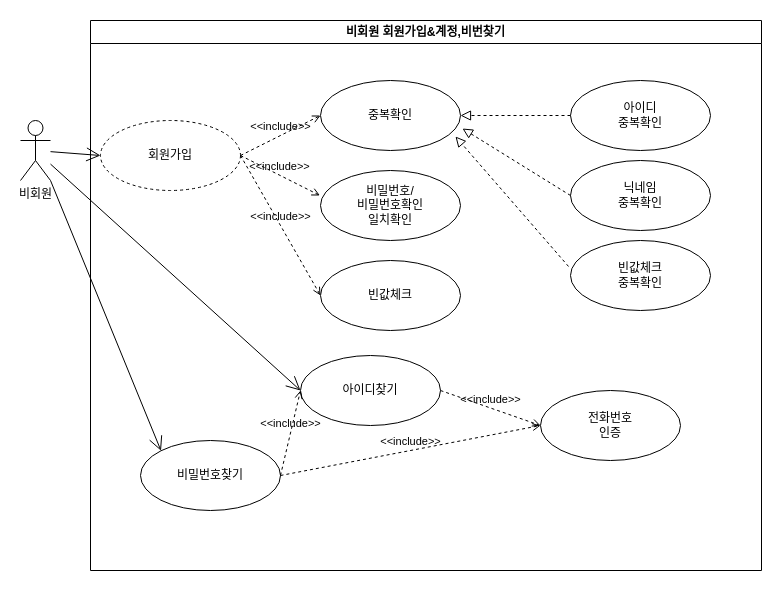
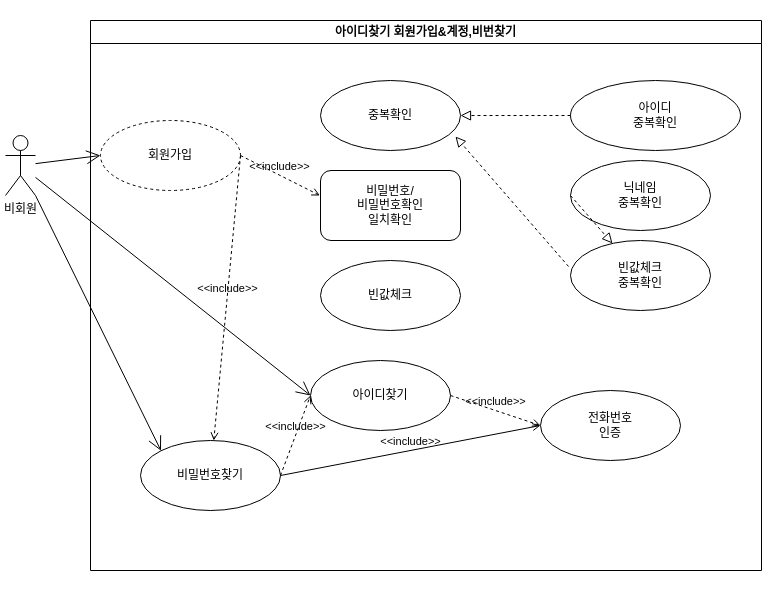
- <mxCell id="3" value="비회원 회원가입&amp;amp;계정,비번찾기" style="swimlane;whiteSpace=wrap;html=1;" vertex="1" parent="1"><mxGeometry x="90" y="20" width="671" height="550" as="geometry" /></mxCell>
+ <mxCell id="3" value="아이디찾기 회원가입&amp;amp;계정,비번찾기" style="swimlane;whiteSpace=wrap;html=1;" vertex="1" parent="1"><mxGeometry x="90" y="20" width="671" height="550" as="geometry" /></mxCell>
- <mxCell id="5" value="아이디&lt;br&gt;중복확인" style="ellipse;whiteSpace=wrap;html=1;" vertex="1" parent="3"><mxGeometry x="480" y="60" width="140" height="70" as="geometry" /></mxCell>
+ <mxCell id="5" value="아이디&lt;br&gt;중복확인" style="ellipse;whiteSpace=wrap;html=1;" vertex="1" parent="3"><mxGeometry x="480" y="60" width="170" height="70" as="geometry" /></mxCell>
- <mxCell id="11" value="&amp;lt;&amp;lt;include&amp;gt;&amp;gt;" style="html=1;verticalAlign=bottom;labelBackgroundColor=none;endArrow=open;endFill=0;dashed=1;rounded=0;exitX=1;exitY=0.5;exitDx=0;exitDy=0;entryX=0;entryY=0.5;entryDx=0;entryDy=0;" edge="1" parent="3" source="4" target="9"><mxGeometry width="160" relative="1" as="geometry"><mxPoint x="340" y="145" as="sourcePoint" /><mxPoint x="670" y="370" as="targetPoint" /></mxGeometry></mxCell>
- <mxCell id="2" value="비회원" style="shape=umlActor;verticalLabelPosition=bottom;verticalAlign=top;html=1;outlineConnect=0;" vertex="1" parent="1"><mxGeometry x="20" y="120" width="30" height="60" as="geometry" /></mxCell>
+ <mxCell id="2" value="비회원" style="shape=umlActor;verticalLabelPosition=bottom;verticalAlign=top;html=1;outlineConnect=0;" vertex="1" parent="1"><mxGeometry x="5" y="135" width="30" height="60" as="geometry" /></mxCell>
- <mxCell id="14" value="" style="endArrow=block;startArrow=none;endFill=0;startFill=0;endSize=8;html=1;verticalAlign=bottom;dashed=1;labelBackgroundColor=none;rounded=0;exitX=0;exitY=0.5;exitDx=0;exitDy=0;entryX=1.014;entryY=0.686;entryDx=0;entryDy=0;entryPerimeter=0;" edge="1" parent="3" source="6" target="9"><mxGeometry width="160" relative="1" as="geometry"><mxPoint x="490" y="105" as="sourcePoint" /><mxPoint x="380" y="105" as="targetPoint" /></mxGeometry></mxCell>
+ <mxCell id="14" value="" style="endArrow=block;startArrow=none;endFill=0;startFill=0;endSize=8;html=1;verticalAlign=bottom;dashed=1;labelBackgroundColor=none;rounded=0;exitX=0;exitY=0.5;exitDx=0;exitDy=0;" edge="1" parent="3" source="6" target="10"><mxGeometry width="160" relative="1" as="geometry"><mxPoint x="490" y="105" as="sourcePoint" /><mxPoint x="380" y="105" as="targetPoint" /></mxGeometry></mxCell>
- <mxCell id="7" value="비밀번호/&lt;br&gt;비밀번호확인&lt;br&gt;일치확인" style="ellipse;whiteSpace=wrap;html=1;" vertex="1" parent="3"><mxGeometry x="230" y="150" width="140" height="70" as="geometry" /></mxCell>
+ <mxCell id="7" value="비밀번호/&lt;br&gt;비밀번호확인&lt;br&gt;일치확인" style="whiteSpace=wrap;html=1;rounded=1;" vertex="1" parent="3"><mxGeometry x="230" y="150" width="140" height="70" as="geometry" /></mxCell>
- <mxCell id="16" value="&amp;lt;&amp;lt;include&amp;gt;&amp;gt;" style="html=1;verticalAlign=bottom;labelBackgroundColor=none;endArrow=open;endFill=0;dashed=1;rounded=0;exitX=1;exitY=0.5;exitDx=0;exitDy=0;entryX=0;entryY=0.5;entryDx=0;entryDy=0;" edge="1" parent="3" source="4" target="8"><mxGeometry width="160" relative="1" as="geometry"><mxPoint x="160" y="145" as="sourcePoint" /><mxPoint x="239" y="195" as="targetPoint" /></mxGeometry></mxCell>
+ <mxCell id="16" value="&amp;lt;&amp;lt;include&amp;gt;&amp;gt;" style="html=1;verticalAlign=bottom;labelBackgroundColor=none;endArrow=open;endFill=0;dashed=1;rounded=0;exitX=1;exitY=0.5;exitDx=0;exitDy=0;" edge="1" parent="3" source="4" target="17"><mxGeometry width="160" relative="1" as="geometry"><mxPoint x="160" y="145" as="sourcePoint" /><mxPoint x="239" y="195" as="targetPoint" /></mxGeometry></mxCell>
- <mxCell id="18" value="아이디찾기" style="ellipse;whiteSpace=wrap;html=1;" vertex="1" parent="3"><mxGeometry x="210" y="335" width="140" height="70" as="geometry" /></mxCell>
+ <mxCell id="18" value="아이디찾기" style="ellipse;whiteSpace=wrap;html=1;" vertex="1" parent="3"><mxGeometry x="220" y="340" width="140" height="70" as="geometry" /></mxCell>
- <mxCell id="22" value="&amp;lt;&amp;lt;include&amp;gt;&amp;gt;" style="html=1;verticalAlign=bottom;labelBackgroundColor=none;endArrow=open;endFill=0;dashed=1;rounded=0;exitX=1;exitY=0.5;exitDx=0;exitDy=0;entryX=0;entryY=0.5;entryDx=0;entryDy=0;" edge="1" parent="3" source="17" target="20"><mxGeometry width="160" relative="1" as="geometry"><mxPoint x="234" y="464.5" as="sourcePoint" /><mxPoint x="394" y="464.5" as="targetPoint" /></mxGeometry></mxCell>
+ <mxCell id="22" value="&amp;lt;&amp;lt;include&amp;gt;&amp;gt;" style="html=1;verticalAlign=bottom;labelBackgroundColor=none;endArrow=open;endFill=0;dashed=0;rounded=0;exitX=1;exitY=0.5;exitDx=0;exitDy=0;entryX=0;entryY=0.5;entryDx=0;entryDy=0;" edge="1" parent="3" source="17" target="20"><mxGeometry width="160" relative="1" as="geometry"><mxPoint x="234" y="464.5" as="sourcePoint" /><mxPoint x="394" y="464.5" as="targetPoint" /></mxGeometry></mxCell>
